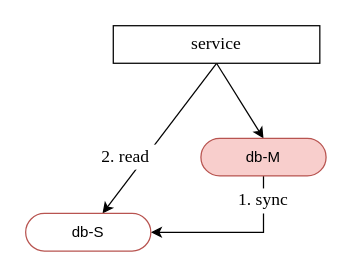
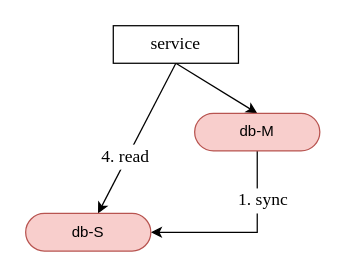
- <mxCell id="4" value="service" style="rounded=0;whiteSpace=wrap;html=1;fontSize=14;fontFamily=Verdana;" vertex="1" parent="1"><mxGeometry x="90" y="20" width="165" height="30" as="geometry" /></mxCell>
+ <mxCell id="4" value="service" style="rounded=0;whiteSpace=wrap;html=1;fontSize=14;fontFamily=Verdana;" vertex="1" parent="1"><mxGeometry x="90" y="20" width="100" height="30" as="geometry" /></mxCell>
- <mxCell id="8" value="2. read" style="text;html=1;strokeColor=none;fillColor=#ffffff;align=center;verticalAlign=middle;whiteSpace=wrap;rounded=0;fontFamily=Verdana;fontSize=14;" vertex="1" parent="1"><mxGeometry x="70" y="115" width="60" height="20" as="geometry" /></mxCell>
+ <mxCell id="8" value="4. read" style="text;html=1;strokeColor=none;fillColor=#ffffff;align=center;verticalAlign=middle;whiteSpace=wrap;rounded=0;fontFamily=Verdana;fontSize=14;" vertex="1" parent="1"><mxGeometry x="70" y="115" width="60" height="20" as="geometry" /></mxCell>
- <mxCell id="6" value="db-M" style="rounded=1;whiteSpace=wrap;html=1;arcSize=50;fillColor=#f8cecc;strokeColor=#b85450;" vertex="1" parent="1"><mxGeometry x="160" y="110" width="100" height="30" as="geometry" /></mxCell>
+ <mxCell id="6" value="db-M" style="rounded=1;whiteSpace=wrap;html=1;arcSize=50;fillColor=#f8cecc;strokeColor=#b85450;" vertex="1" parent="1"><mxGeometry x="155" y="90" width="100" height="30" as="geometry" /></mxCell>
- <mxCell id="7" value="db-S" style="rounded=1;whiteSpace=wrap;html=1;arcSize=50;fillColor=#ffffff;strokeColor=#b85450;" vertex="1" parent="1"><mxGeometry x="20" y="170" width="100" height="30" as="geometry" /></mxCell>
+ <mxCell id="7" value="db-S" style="rounded=1;whiteSpace=wrap;html=1;arcSize=50;fillColor=#f8cecc;strokeColor=#b85450;" vertex="1" parent="1"><mxGeometry x="20" y="170" width="100" height="30" as="geometry" /></mxCell>
